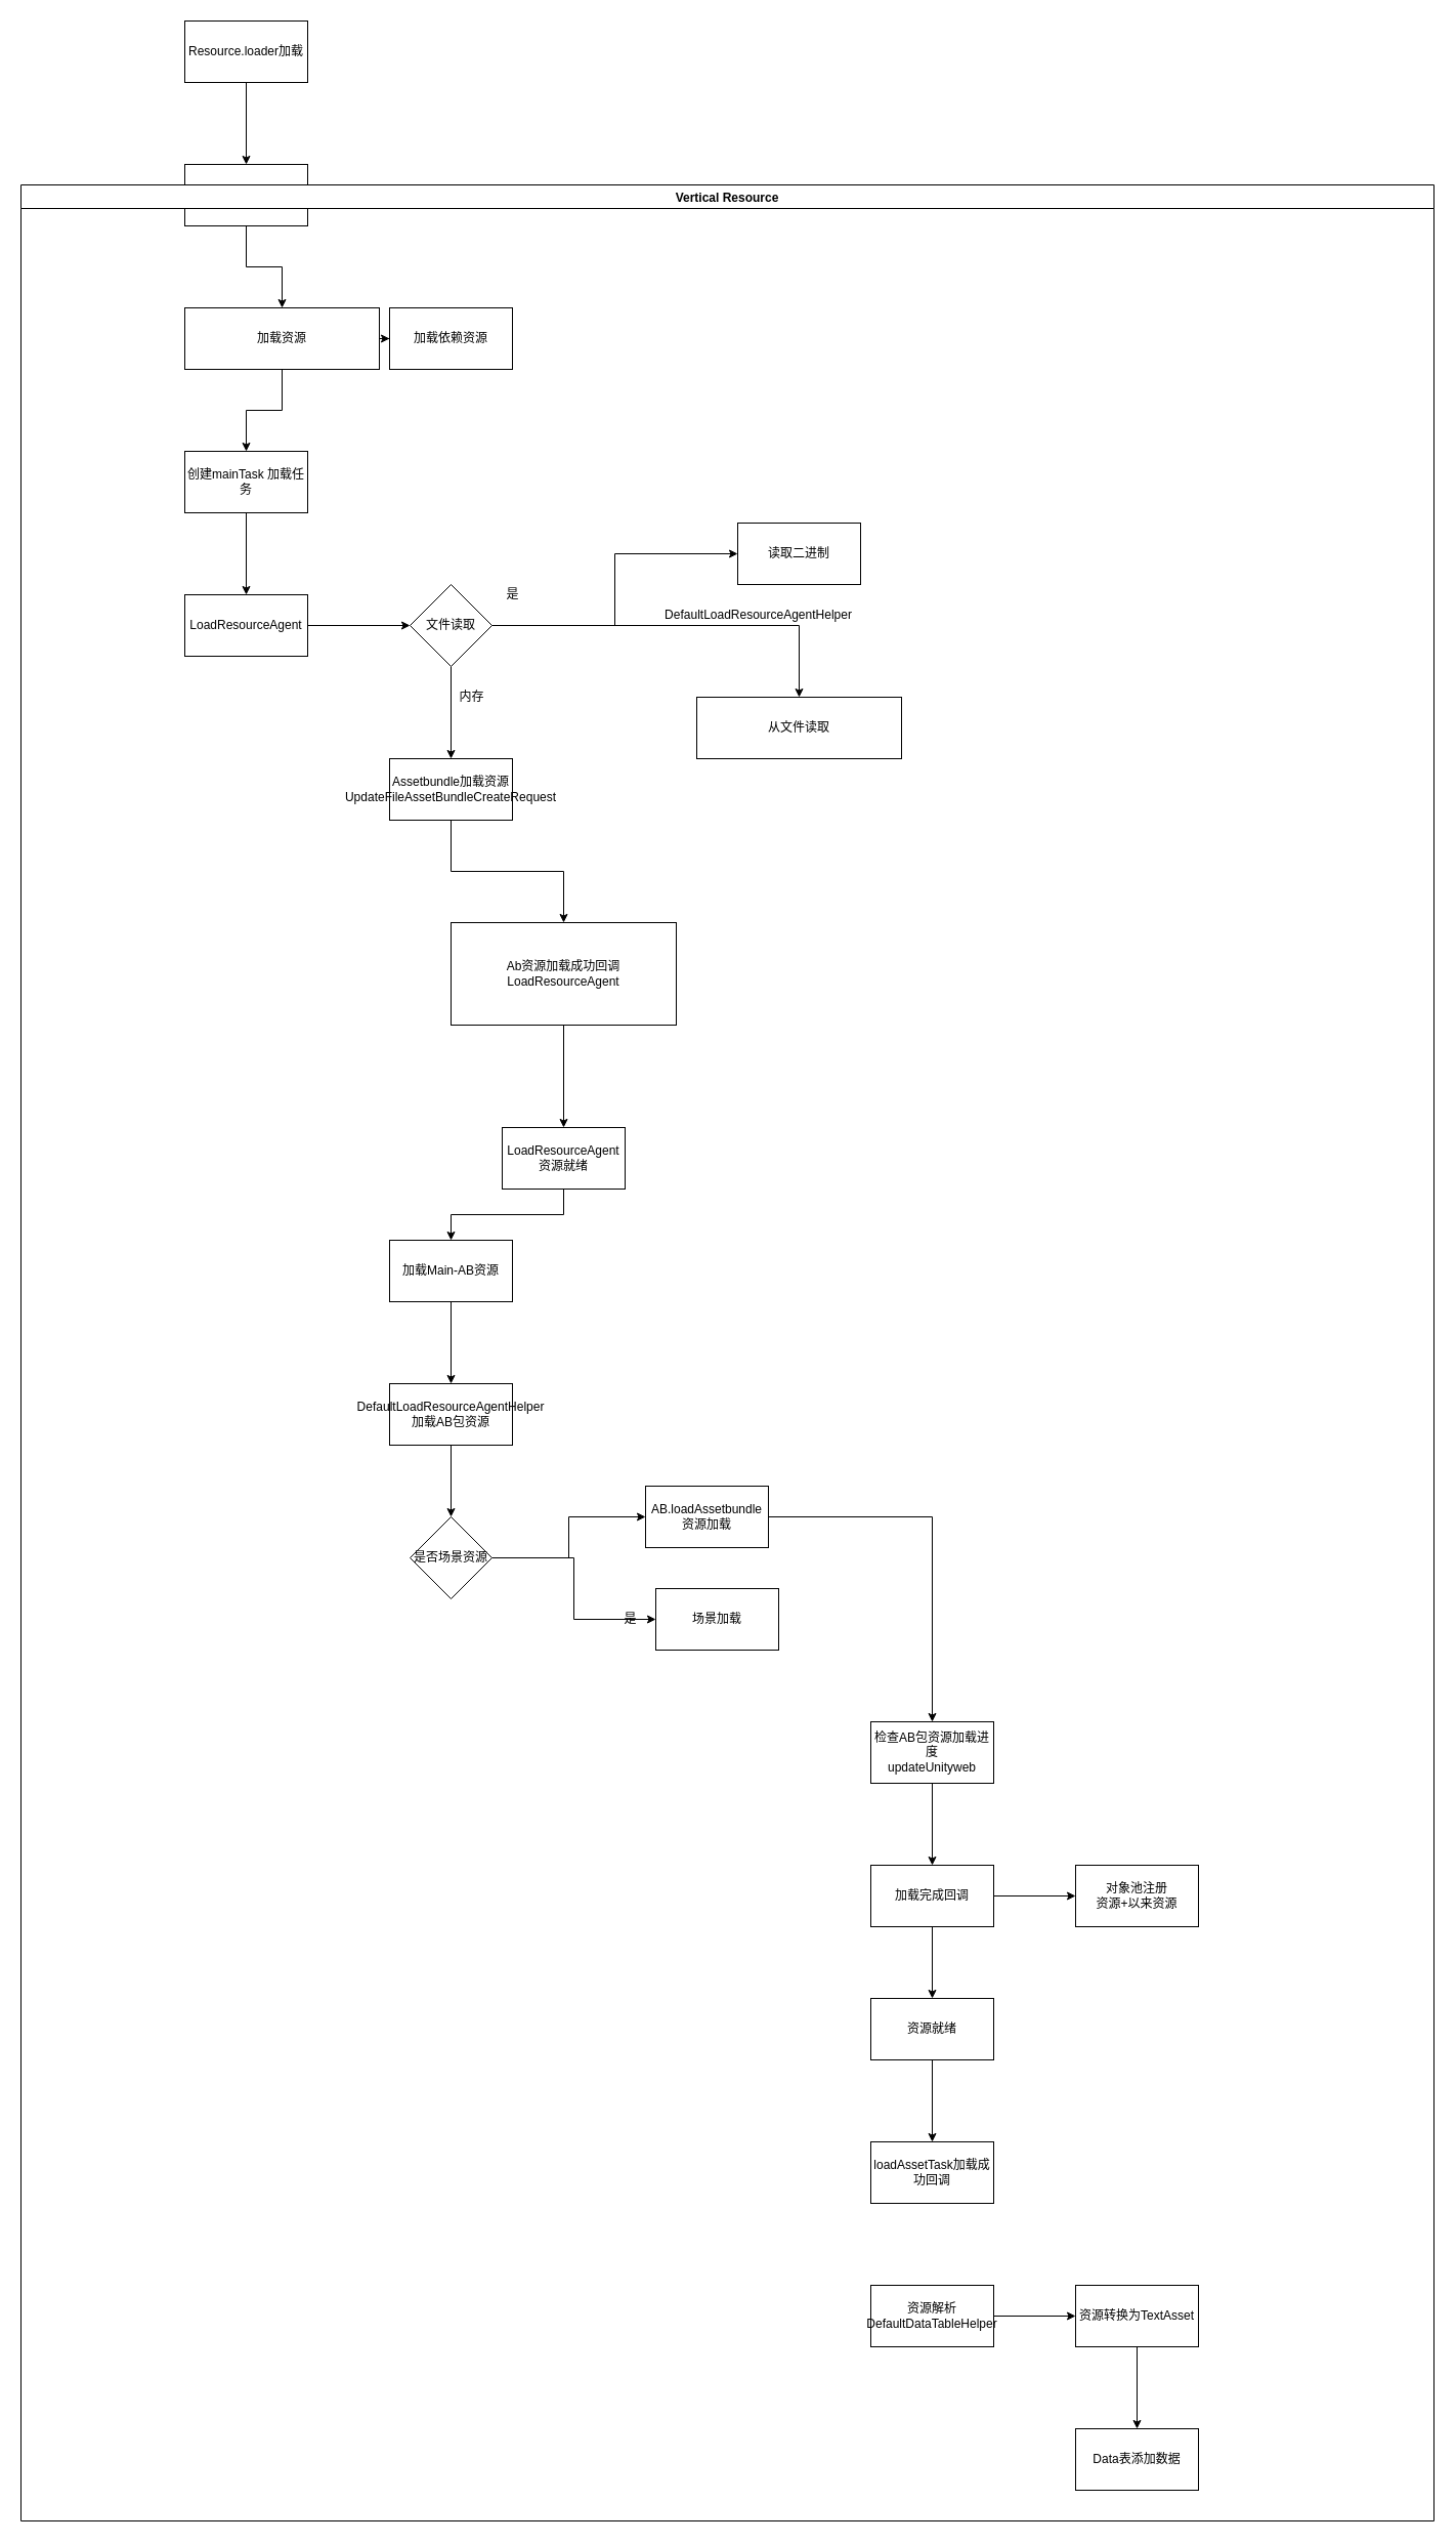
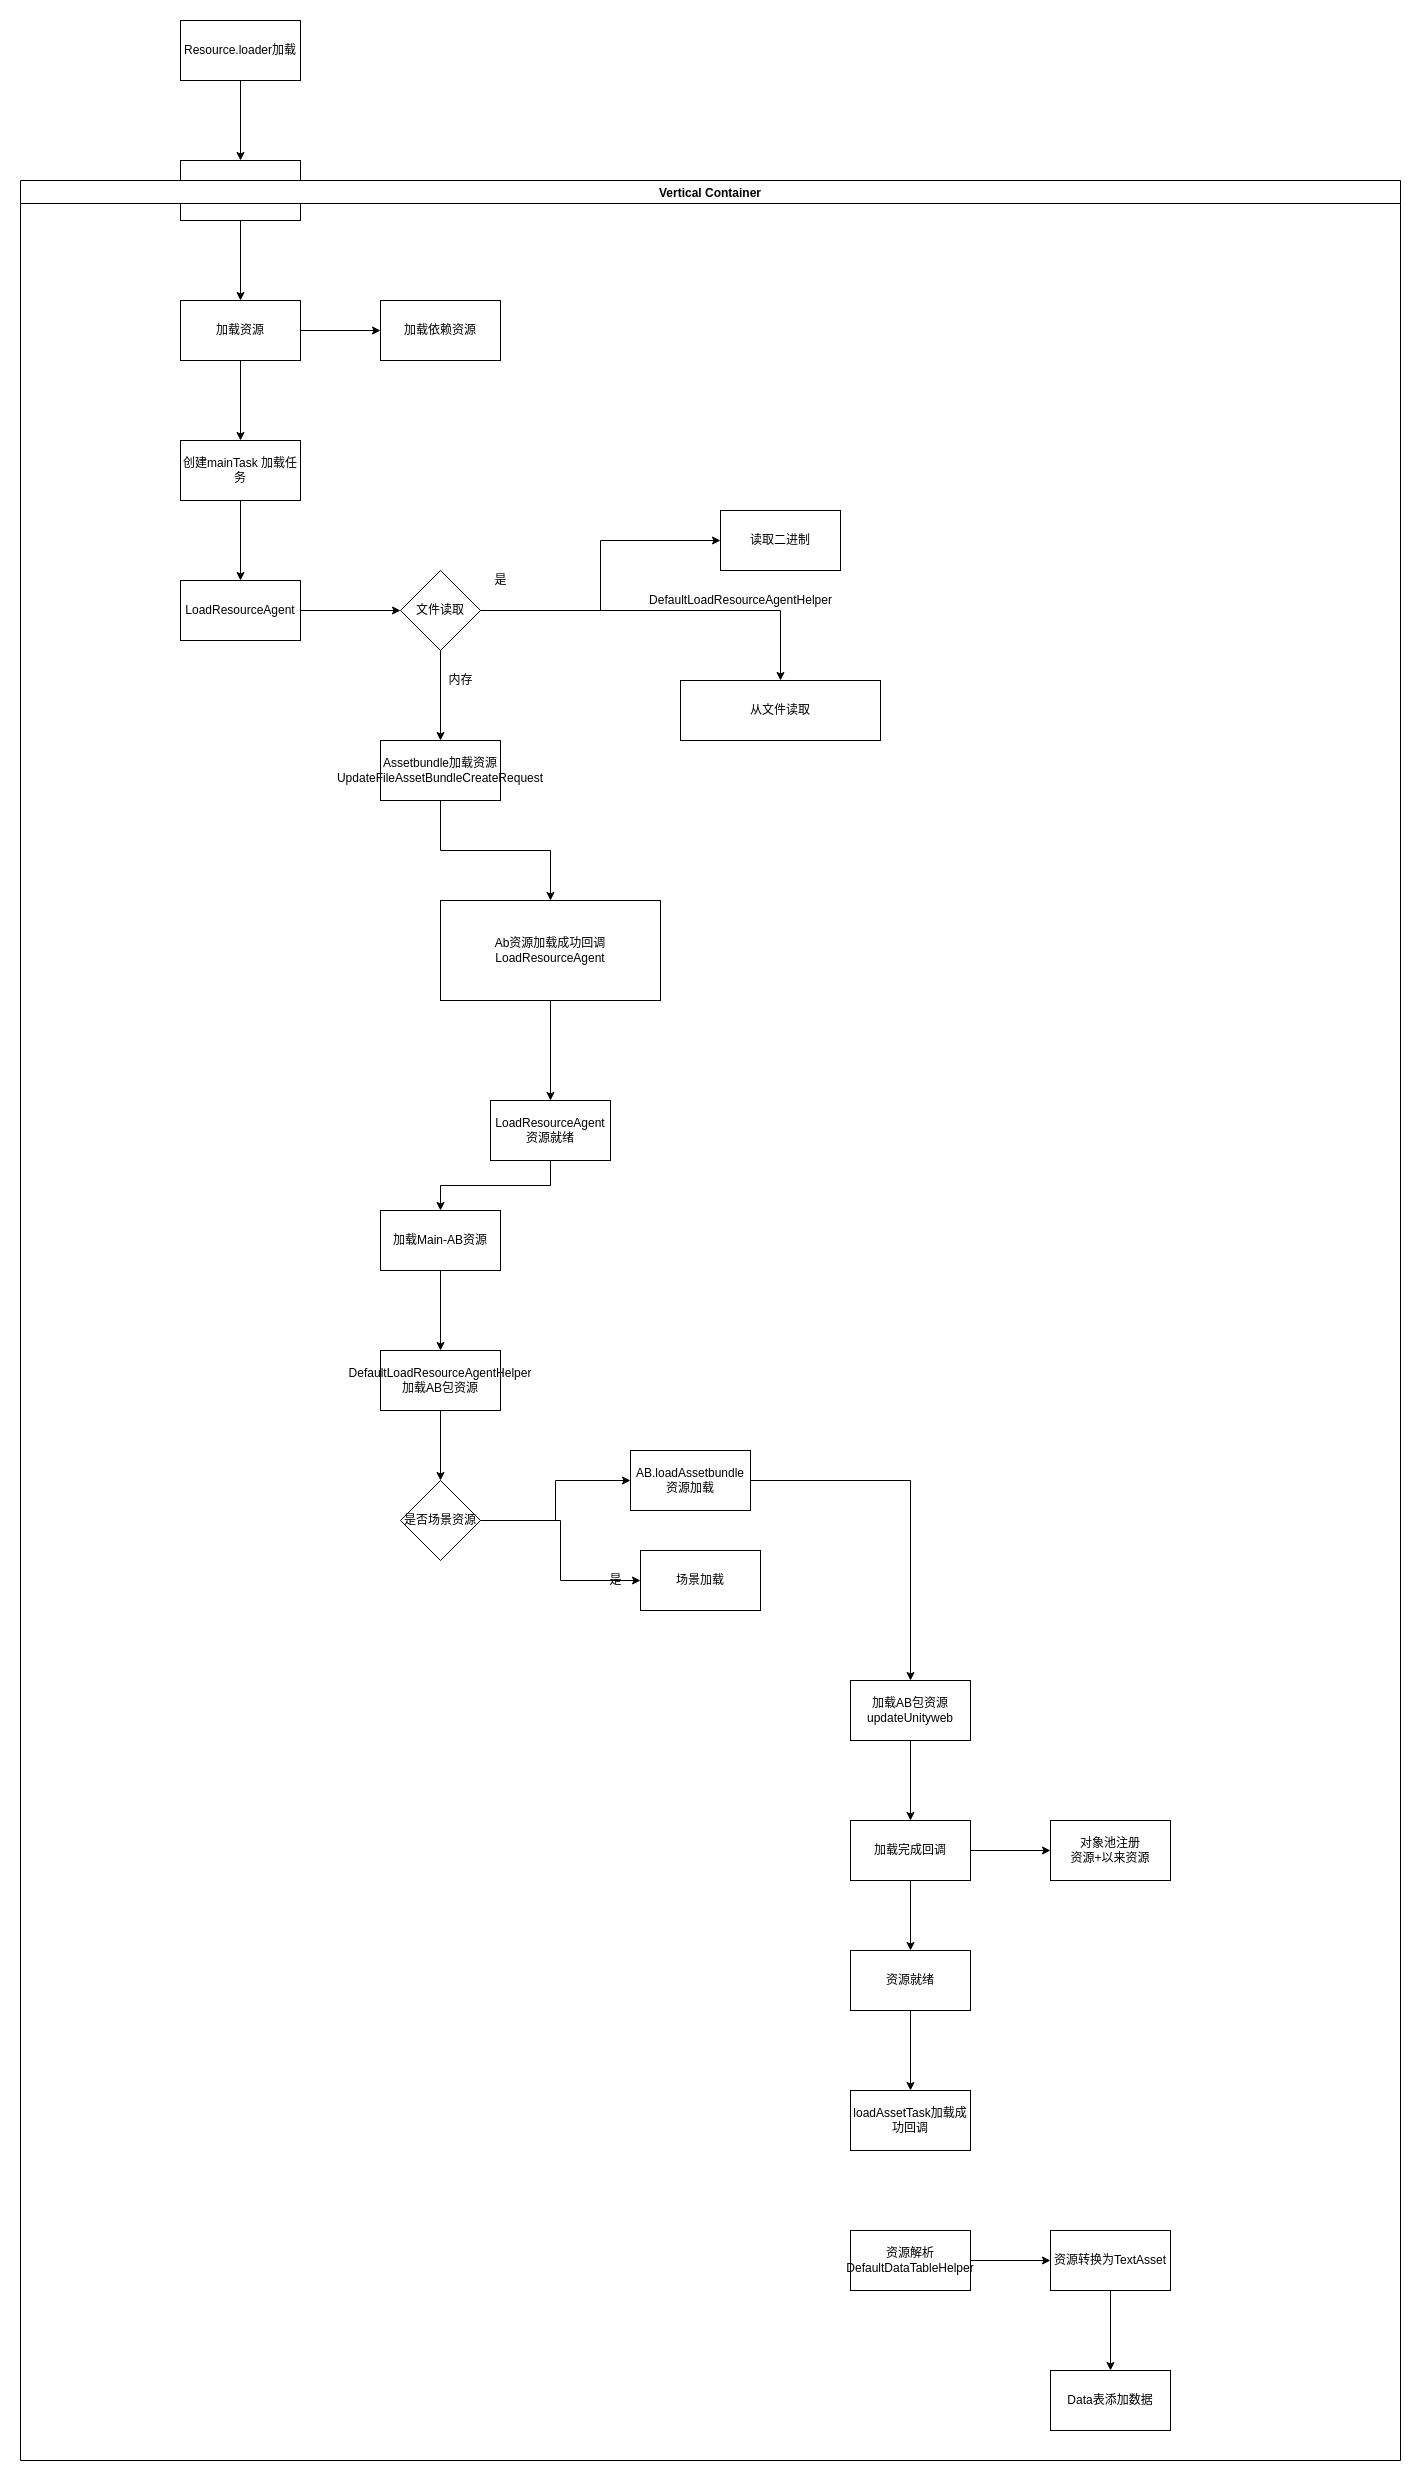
- <mxCell id="6" value="Vertical Resource" style="swimlane;" vertex="1" parent="1"><mxGeometry x="20" y="180" width="1380" height="2280" as="geometry" /></mxCell>
+ <mxCell id="6" value="Vertical Container" style="swimlane;" vertex="1" parent="1"><mxGeometry x="20" y="180" width="1380" height="2280" as="geometry" /></mxCell>
- <mxCell id="29" value="加载资源&lt;br&gt;" style="whiteSpace=wrap;html=1;" vertex="1" parent="1"><mxGeometry x="180" y="300" width="190" height="60" as="geometry" /></mxCell>
+ <mxCell id="29" value="加载资源&lt;br&gt;" style="whiteSpace=wrap;html=1;" vertex="1" parent="1"><mxGeometry x="180" y="300" width="120" height="60" as="geometry" /></mxCell>
- <mxCell id="18" value="检查AB包资源加载进度&lt;br&gt;updateUnityweb" style="whiteSpace=wrap;html=1;" vertex="1" parent="6"><mxGeometry x="830" y="1500" width="120" height="60" as="geometry" /></mxCell>
+ <mxCell id="18" value="加载AB包资源&lt;br&gt;updateUnityweb" style="whiteSpace=wrap;html=1;" vertex="1" parent="6"><mxGeometry x="830" y="1500" width="120" height="60" as="geometry" /></mxCell>
